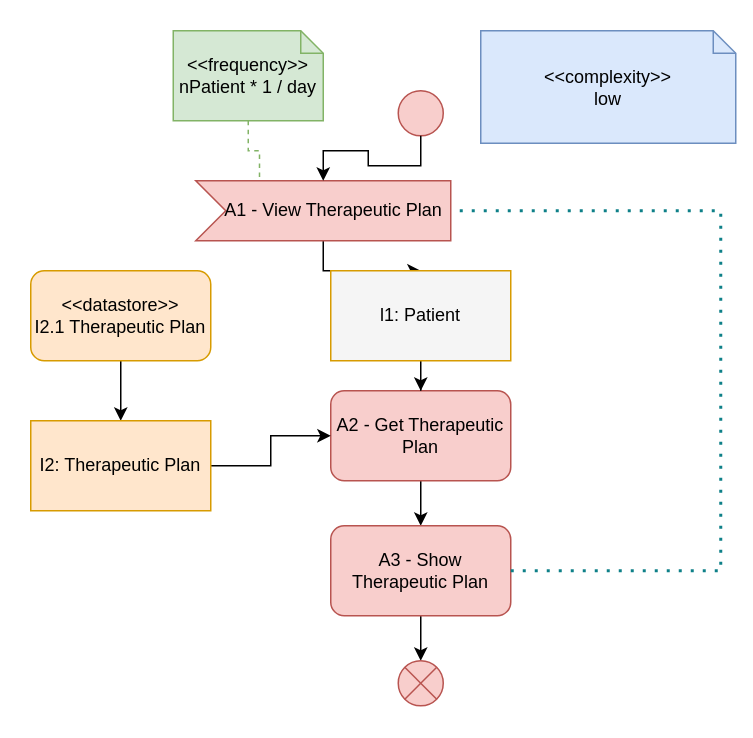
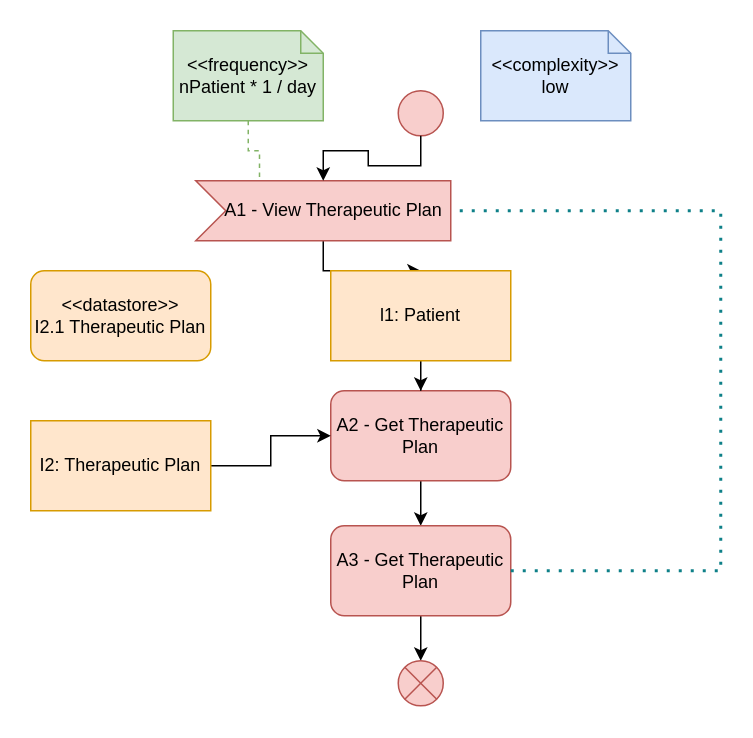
- <mxCell id="4" value="&amp;lt;&amp;lt;complexity&amp;gt;&amp;gt;&lt;div&gt;low&lt;/div&gt;" style="shape=note;size=15;whiteSpace=wrap;html=1;verticalAlign=middle;fillColor=#dae8fc;strokeColor=#6c8ebf;" parent="1" vertex="1"><mxGeometry x="320" y="20" width="170" height="75" as="geometry" /></mxCell>
+ <mxCell id="4" value="&amp;lt;&amp;lt;complexity&amp;gt;&amp;gt;&lt;div&gt;low&lt;/div&gt;" style="shape=note;size=15;whiteSpace=wrap;html=1;verticalAlign=middle;fillColor=#dae8fc;strokeColor=#6c8ebf;" parent="1" vertex="1"><mxGeometry x="320" y="20" width="100" height="60" as="geometry" /></mxCell>
- <mxCell id="20" value="l1: Patient" style="rounded=0;whiteSpace=wrap;html=1;fillColor=#f5f5f5;strokeColor=#d79b00;" vertex="1" parent="1"><mxGeometry x="220" y="180" width="120" height="60" as="geometry" /></mxCell>
+ <mxCell id="20" value="l1: Patient" style="rounded=0;whiteSpace=wrap;html=1;fillColor=#ffe6cc;strokeColor=#d79b00;" vertex="1" parent="1"><mxGeometry x="220" y="180" width="120" height="60" as="geometry" /></mxCell>
- <mxCell id="10" style="edgeStyle=orthogonalEdgeStyle;rounded=0;orthogonalLoop=1;jettySize=auto;html=1;exitX=0.5;exitY=1;exitDx=0;exitDy=0;entryX=0.5;entryY=0;entryDx=0;entryDy=0;" parent="1" source="11" target="13" edge="1"><mxGeometry relative="1" as="geometry" /></mxCell>
- <mxCell id="9" value="A3 - Show Therapeutic Plan" style="rounded=1;whiteSpace=wrap;html=1;fillColor=#f8cecc;strokeColor=#b85450;" parent="1" vertex="1"><mxGeometry x="220" y="350" width="120" height="60" as="geometry" /></mxCell>
+ <mxCell id="9" value="A3 - Get Therapeutic Plan" style="rounded=1;whiteSpace=wrap;html=1;fillColor=#f8cecc;strokeColor=#b85450;" parent="1" vertex="1"><mxGeometry x="220" y="350" width="120" height="60" as="geometry" /></mxCell>
